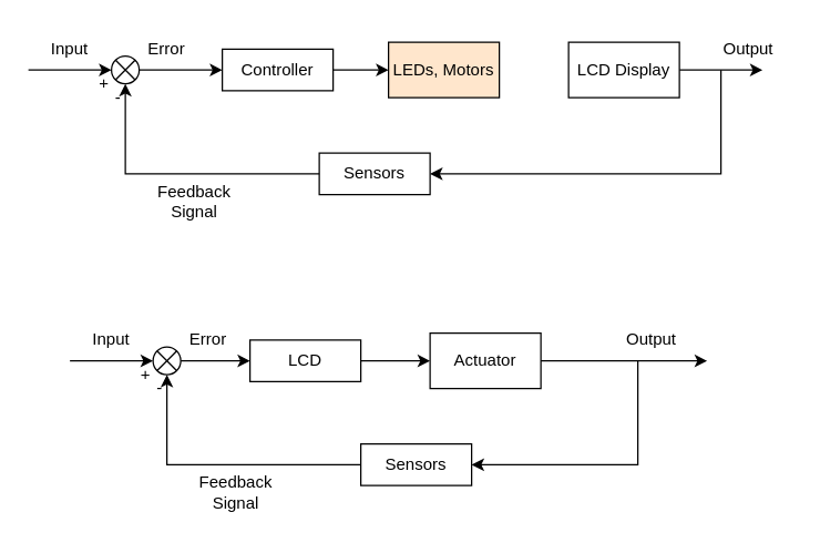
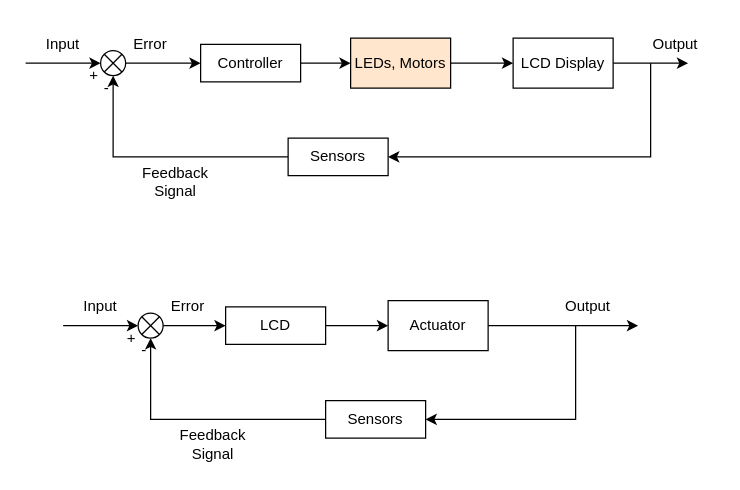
+ <mxCell id="20" value="" style="edgeStyle=orthogonalEdgeStyle;rounded=0;orthogonalLoop=1;jettySize=auto;html=1;exitX=1;exitY=0.5;exitDx=0;exitDy=0;" edge="1" parent="1" source="8" target="21"><mxGeometry relative="1" as="geometry"><mxPoint x="550" y="50" as="targetPoint" /><mxPoint x="375" y="50" as="sourcePoint" /></mxGeometry></mxCell>
